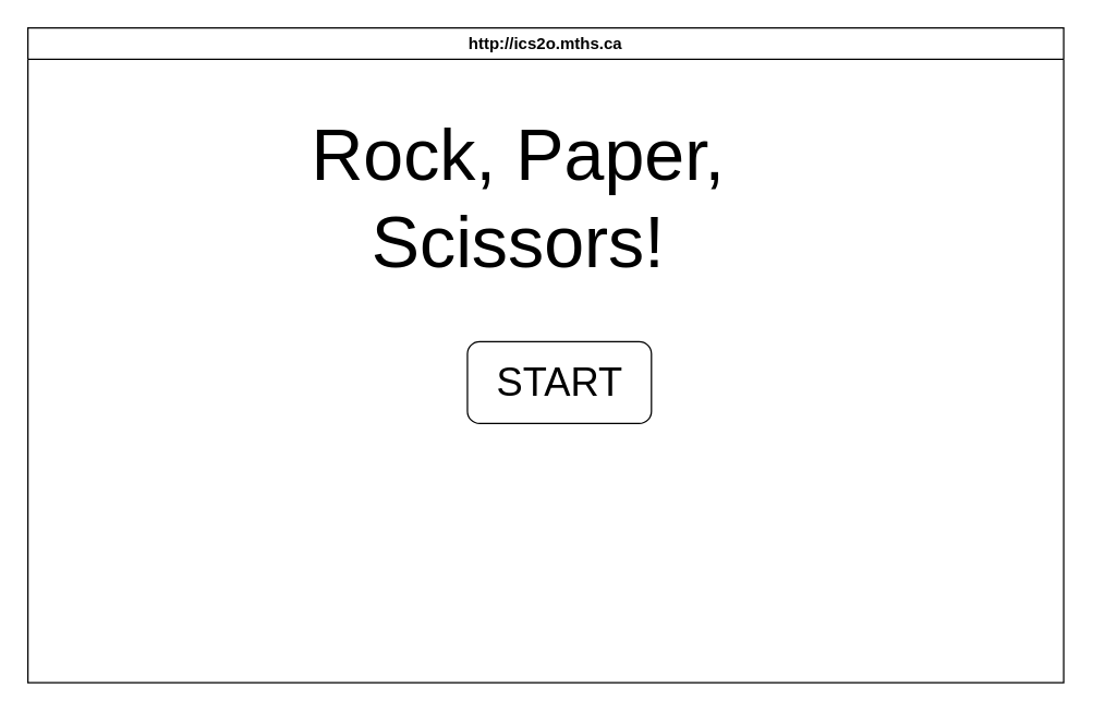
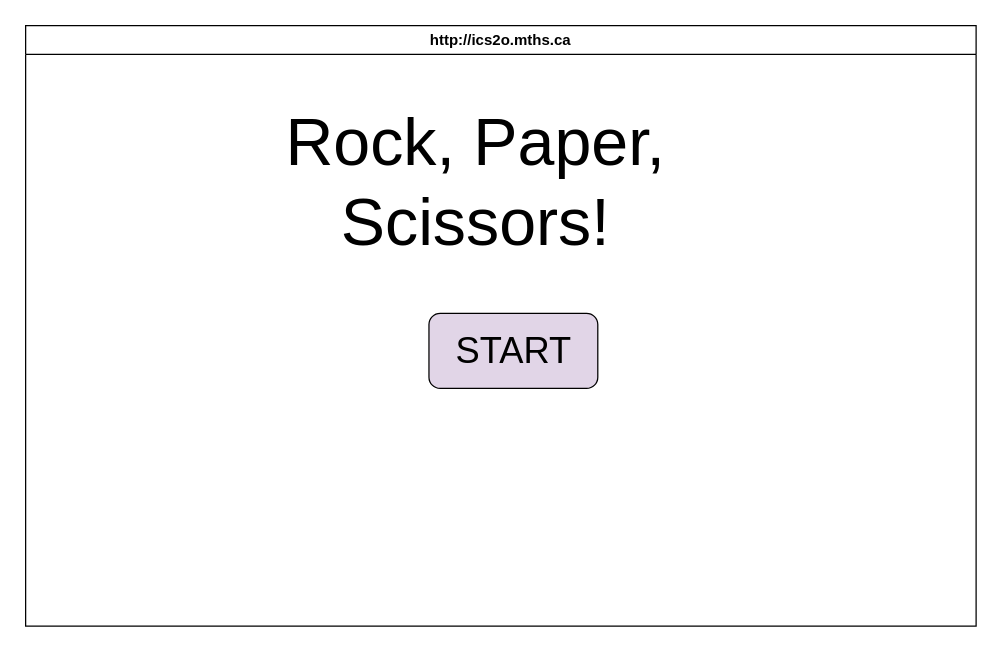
- <mxCell id="4" value="&lt;font style=&quot;font-size: 29px;&quot;&gt;START&lt;/font&gt;" style="rounded=1;whiteSpace=wrap;html=1;" vertex="1" parent="2"><mxGeometry x="322.5" y="230" width="135" height="60" as="geometry" /></mxCell>
+ <mxCell id="4" value="&lt;font style=&quot;font-size: 29px;&quot;&gt;START&lt;/font&gt;" style="rounded=1;whiteSpace=wrap;html=1;fillColor=#e1d5e7;" vertex="1" parent="2"><mxGeometry x="322.5" y="230" width="135" height="60" as="geometry" /></mxCell>
